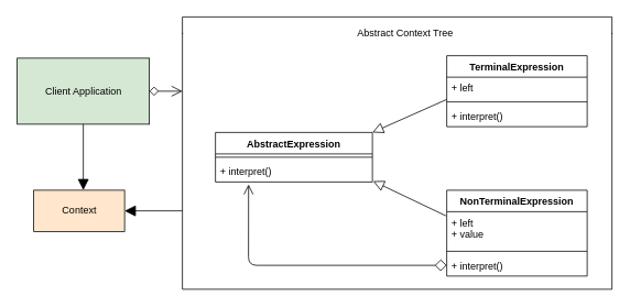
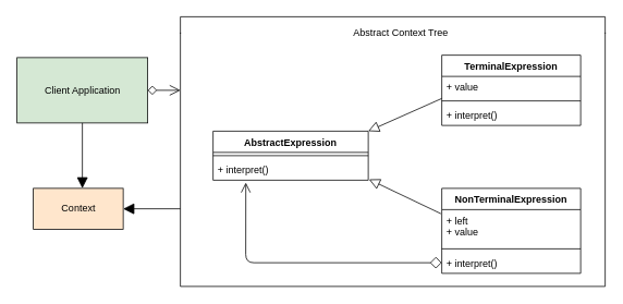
- <mxCell id="8" value="+ left" style="text;strokeColor=none;fillColor=none;align=left;verticalAlign=top;spacingLeft=4;spacingRight=4;overflow=hidden;rotatable=0;points=[[0,0.5],[1,0.5]];portConstraint=eastwest;" vertex="1" parent="7"><mxGeometry y="26" width="170" height="26" as="geometry" /></mxCell>
+ <mxCell id="8" value="+ value" style="text;strokeColor=none;fillColor=none;align=left;verticalAlign=top;spacingLeft=4;spacingRight=4;overflow=hidden;rotatable=0;points=[[0,0.5],[1,0.5]];portConstraint=eastwest;" vertex="1" parent="7"><mxGeometry y="26" width="170" height="26" as="geometry" /></mxCell>
